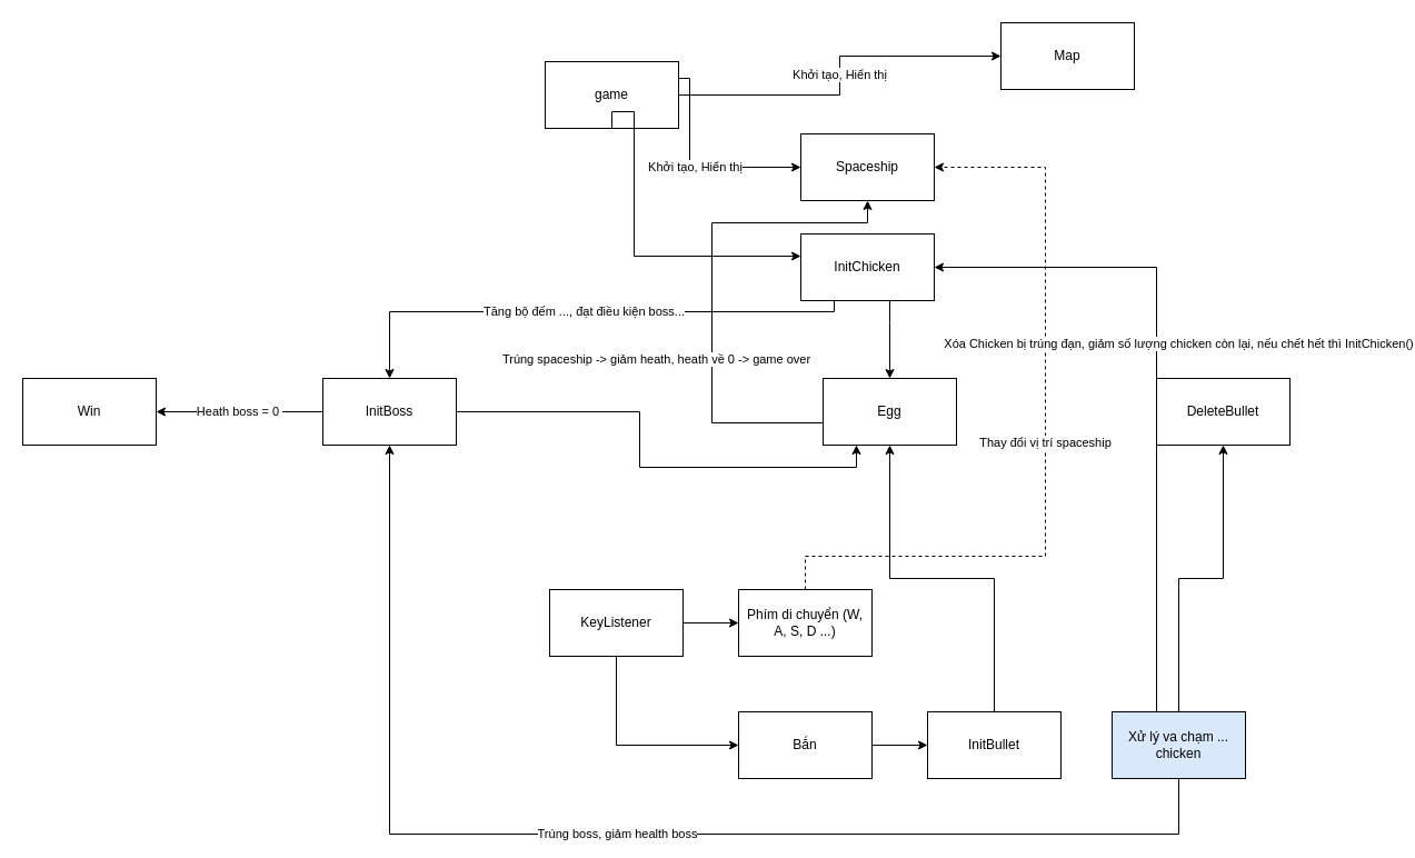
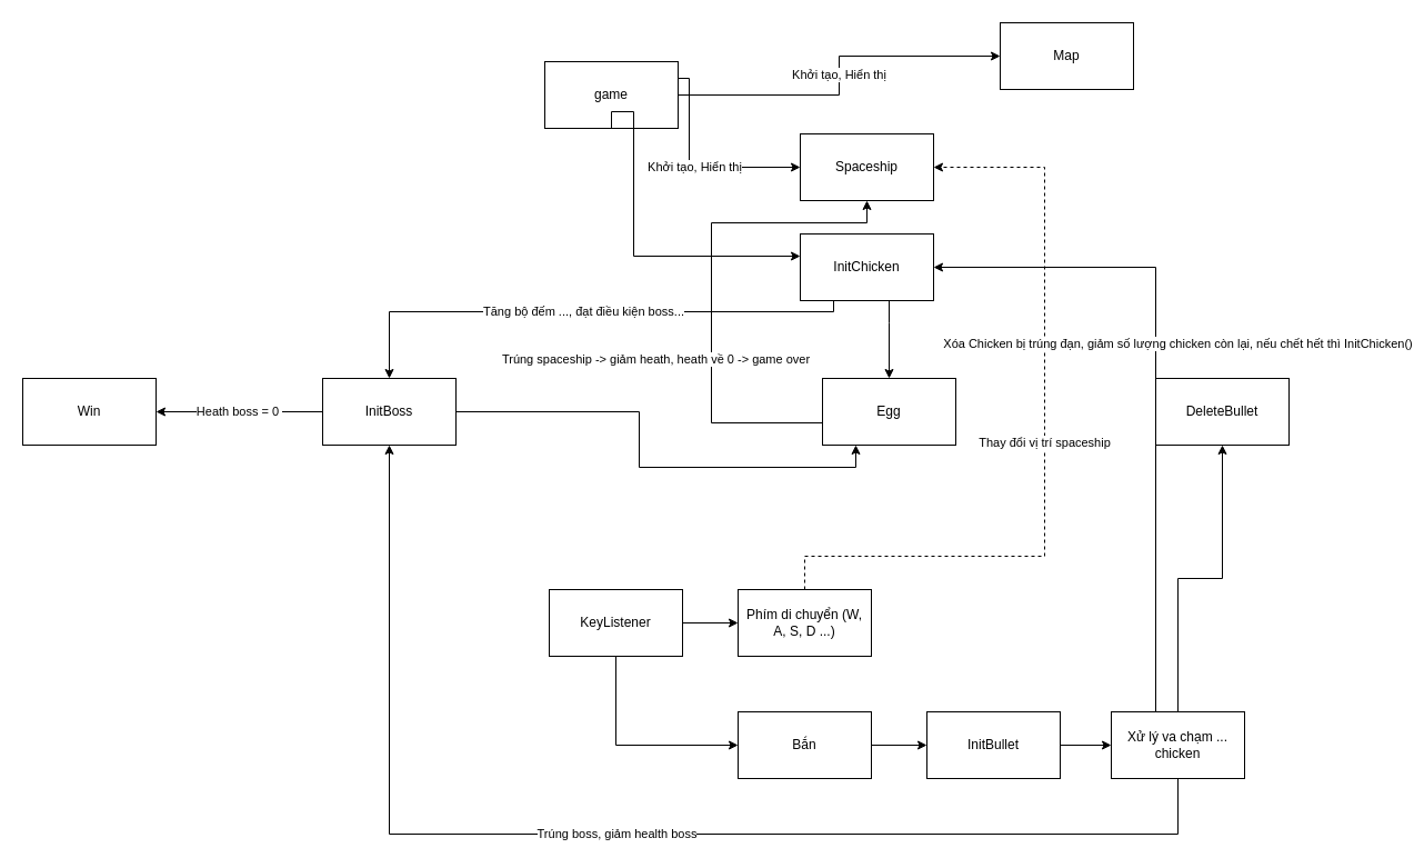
- <mxCell id="18" style="edgeStyle=orthogonalEdgeStyle;rounded=0;orthogonalLoop=1;jettySize=auto;html=1;" edge="1" parent="1" source="19" target="26"><mxGeometry relative="1" as="geometry"><mxPoint x="1034" y="670" as="targetPoint" /></mxGeometry></mxCell>
+ <mxCell id="18" style="edgeStyle=orthogonalEdgeStyle;rounded=0;orthogonalLoop=1;jettySize=auto;html=1;" edge="1" parent="1" source="19" target="23"><mxGeometry relative="1" as="geometry"><mxPoint x="1034" y="670" as="targetPoint" /></mxGeometry></mxCell>
- <mxCell id="23" value="Xử lý va chạm ... chicken" style="rounded=0;whiteSpace=wrap;html=1;fillColor=#dae8fc;" vertex="1" parent="1"><mxGeometry x="1000" y="640" width="120" height="60" as="geometry" /></mxCell>
+ <mxCell id="23" value="Xử lý va chạm ... chicken" style="rounded=0;whiteSpace=wrap;html=1;" vertex="1" parent="1"><mxGeometry x="1000" y="640" width="120" height="60" as="geometry" /></mxCell>
